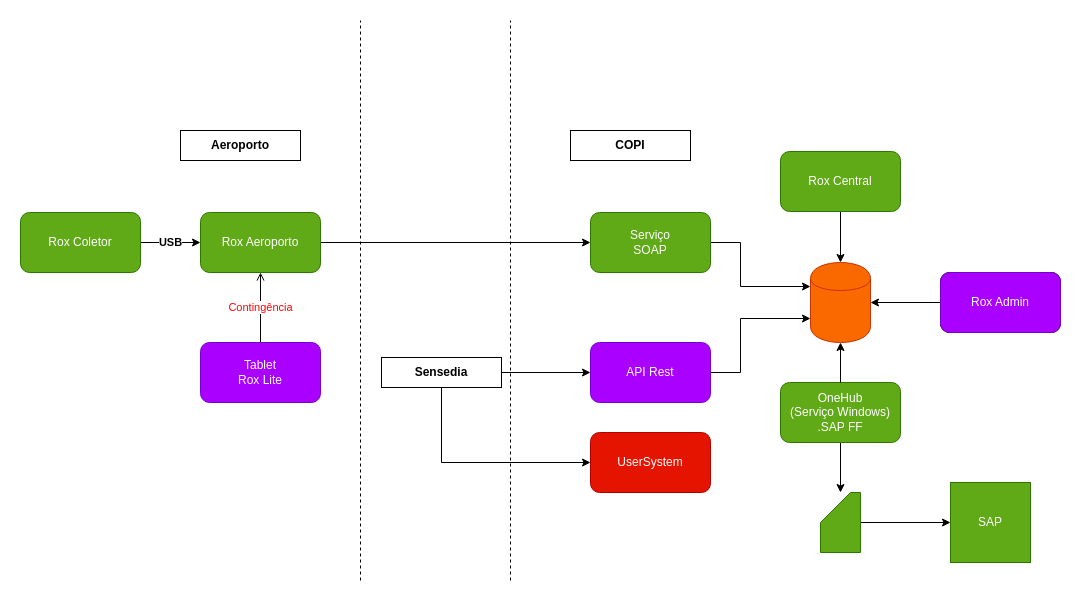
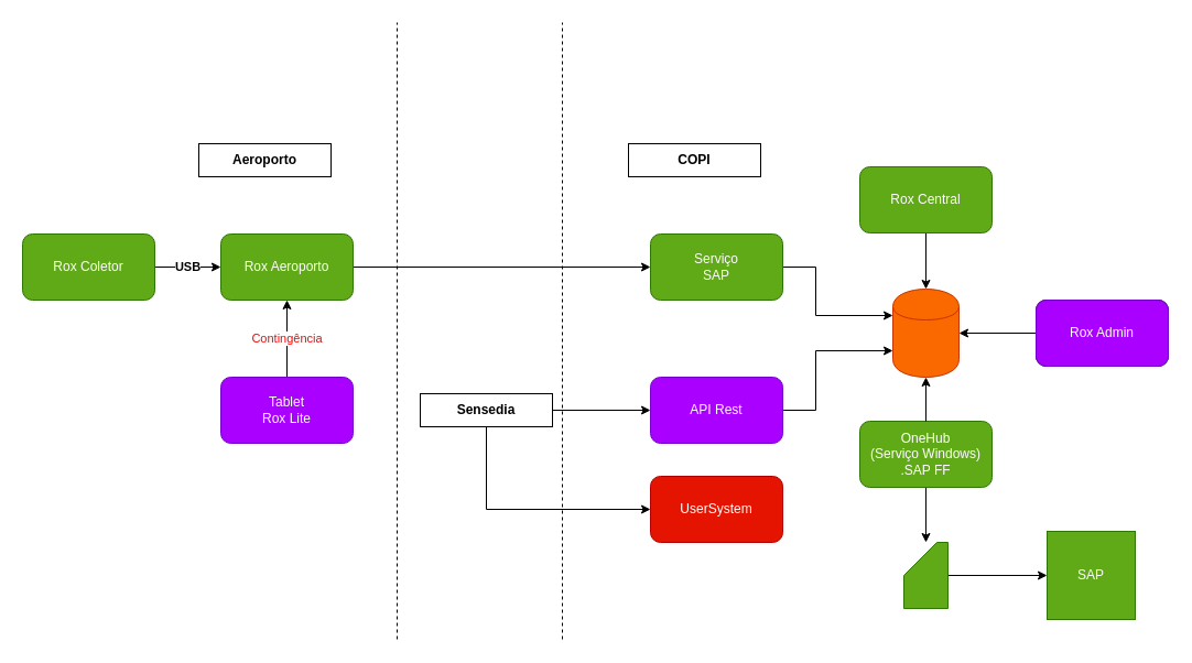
- <mxCell id="7" value="Serviço&lt;br&gt;SOAP" style="rounded=1;whiteSpace=wrap;html=1;fillColor=#60a917;strokeColor=#2D7600;fontColor=#ffffff;" parent="1" vertex="1"><mxGeometry x="590" y="212" width="120" height="60" as="geometry" /></mxCell>
+ <mxCell id="7" value="Serviço&lt;br&gt;SAP" style="rounded=1;whiteSpace=wrap;html=1;fillColor=#60a917;strokeColor=#2D7600;fontColor=#ffffff;" parent="1" vertex="1"><mxGeometry x="590" y="212" width="120" height="60" as="geometry" /></mxCell>
- <mxCell id="8" value="&lt;font color=&quot;#ff0000&quot;&gt;Contingência&lt;/font&gt;" style="edgeStyle=orthogonalEdgeStyle;rounded=0;orthogonalLoop=1;jettySize=auto;html=1;entryX=0.5;entryY=1;entryDx=0;entryDy=0;exitX=0.5;exitY=0;exitDx=0;exitDy=0;endArrow=open;" parent="1" source="26" target="5" edge="1"><mxGeometry relative="1" as="geometry"><mxPoint x="150.067" y="342" as="sourcePoint" /></mxGeometry></mxCell>
+ <mxCell id="8" value="&lt;font color=&quot;#ff0000&quot;&gt;Contingência&lt;/font&gt;" style="edgeStyle=orthogonalEdgeStyle;rounded=0;orthogonalLoop=1;jettySize=auto;html=1;entryX=0.5;entryY=1;entryDx=0;entryDy=0;exitX=0.5;exitY=0;exitDx=0;exitDy=0;" parent="1" source="26" target="5" edge="1"><mxGeometry relative="1" as="geometry"><mxPoint x="150.067" y="342" as="sourcePoint" /></mxGeometry></mxCell>
